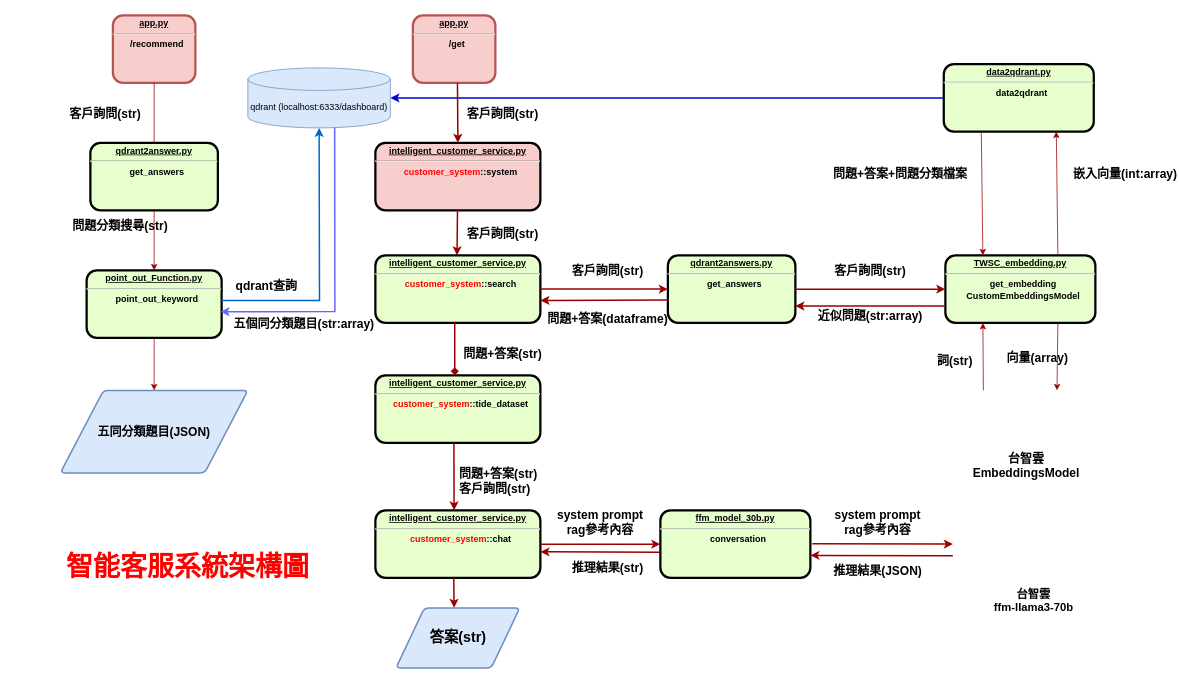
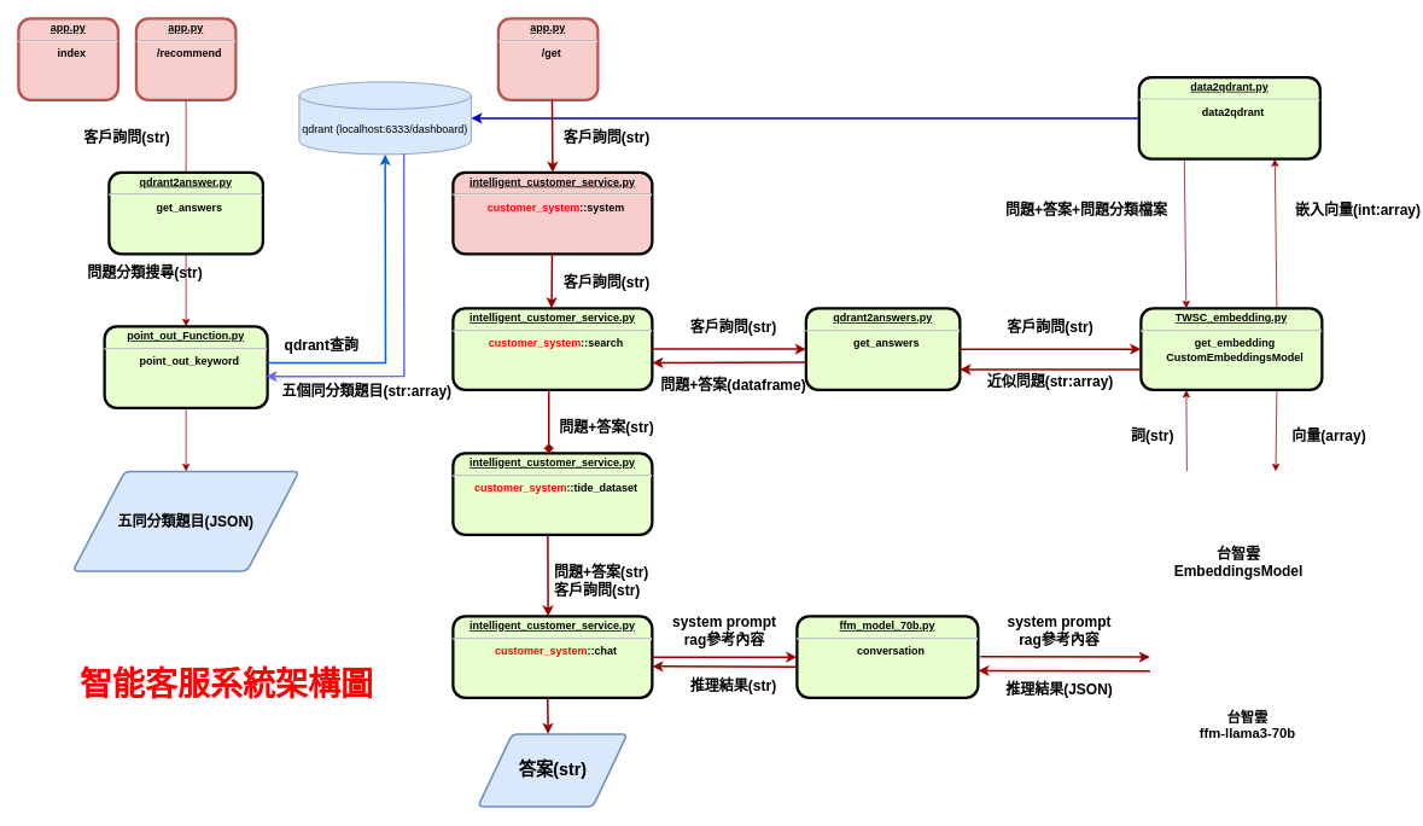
+ <mxCell id="2" value="&lt;p style=&quot;margin: 0px; margin-top: 4px; text-align: center; text-decoration: underline;&quot;&gt;&lt;strong&gt;app.py&lt;br&gt;&lt;/strong&gt;&lt;/p&gt;&lt;hr&gt;&lt;p style=&quot;margin: 0px; margin-left: 8px;&quot;&gt;index&lt;/p&gt;" style="verticalAlign=middle;align=center;overflow=fill;fontSize=12;fontFamily=Helvetica;html=1;rounded=1;fontStyle=1;strokeWidth=3;fillColor=#f8cecc;strokeColor=#b85450;" parent="1" vertex="1"><mxGeometry x="20" y="20" width="110" height="90" as="geometry" /></mxCell>
- <mxCell id="58" value="向量(array)" style="text;spacingTop=-5;align=center;fontSize=16;fontStyle=1" parent="1" vertex="1"><mxGeometry x="1333" y="465" width="100" height="20" as="geometry" /></mxCell>
+ <mxCell id="58" value="向量(array)" style="text;spacingTop=-5;align=center;fontSize=16;fontStyle=1" parent="1" vertex="1"><mxGeometry x="1418" y="470" width="100" height="20" as="geometry" /></mxCell>
- <mxCell id="13" value="&lt;p style=&quot;margin: 4px 0px 0px; text-align: center;&quot;&gt;&lt;span style=&quot;background-color: initial;&quot;&gt;&lt;u&gt;ffm_model_30b&lt;/u&gt;&lt;/span&gt;&lt;u&gt;.py&lt;/u&gt;&lt;br&gt;&lt;/p&gt;&lt;hr&gt;&lt;p style=&quot;margin: 0px; margin-left: 8px;&quot;&gt;conversation&lt;br&gt;&lt;/p&gt;" style="verticalAlign=middle;align=center;overflow=fill;fontSize=12;fontFamily=Helvetica;html=1;rounded=1;fontStyle=1;strokeWidth=3;fillColor=#E6FFCC" parent="1" vertex="1"><mxGeometry x="880" y="680" width="200" height="90" as="geometry" /></mxCell>
+ <mxCell id="13" value="&lt;p style=&quot;margin: 4px 0px 0px; text-align: center;&quot;&gt;&lt;span style=&quot;background-color: initial;&quot;&gt;&lt;u&gt;ffm_model_70b&lt;/u&gt;&lt;/span&gt;&lt;u&gt;.py&lt;/u&gt;&lt;br&gt;&lt;/p&gt;&lt;hr&gt;&lt;p style=&quot;margin: 0px; margin-left: 8px;&quot;&gt;conversation&lt;br&gt;&lt;/p&gt;" style="verticalAlign=middle;align=center;overflow=fill;fontSize=12;fontFamily=Helvetica;html=1;rounded=1;fontStyle=1;strokeWidth=3;fillColor=#E6FFCC" parent="1" vertex="1"><mxGeometry x="880" y="680" width="200" height="90" as="geometry" /></mxCell>
